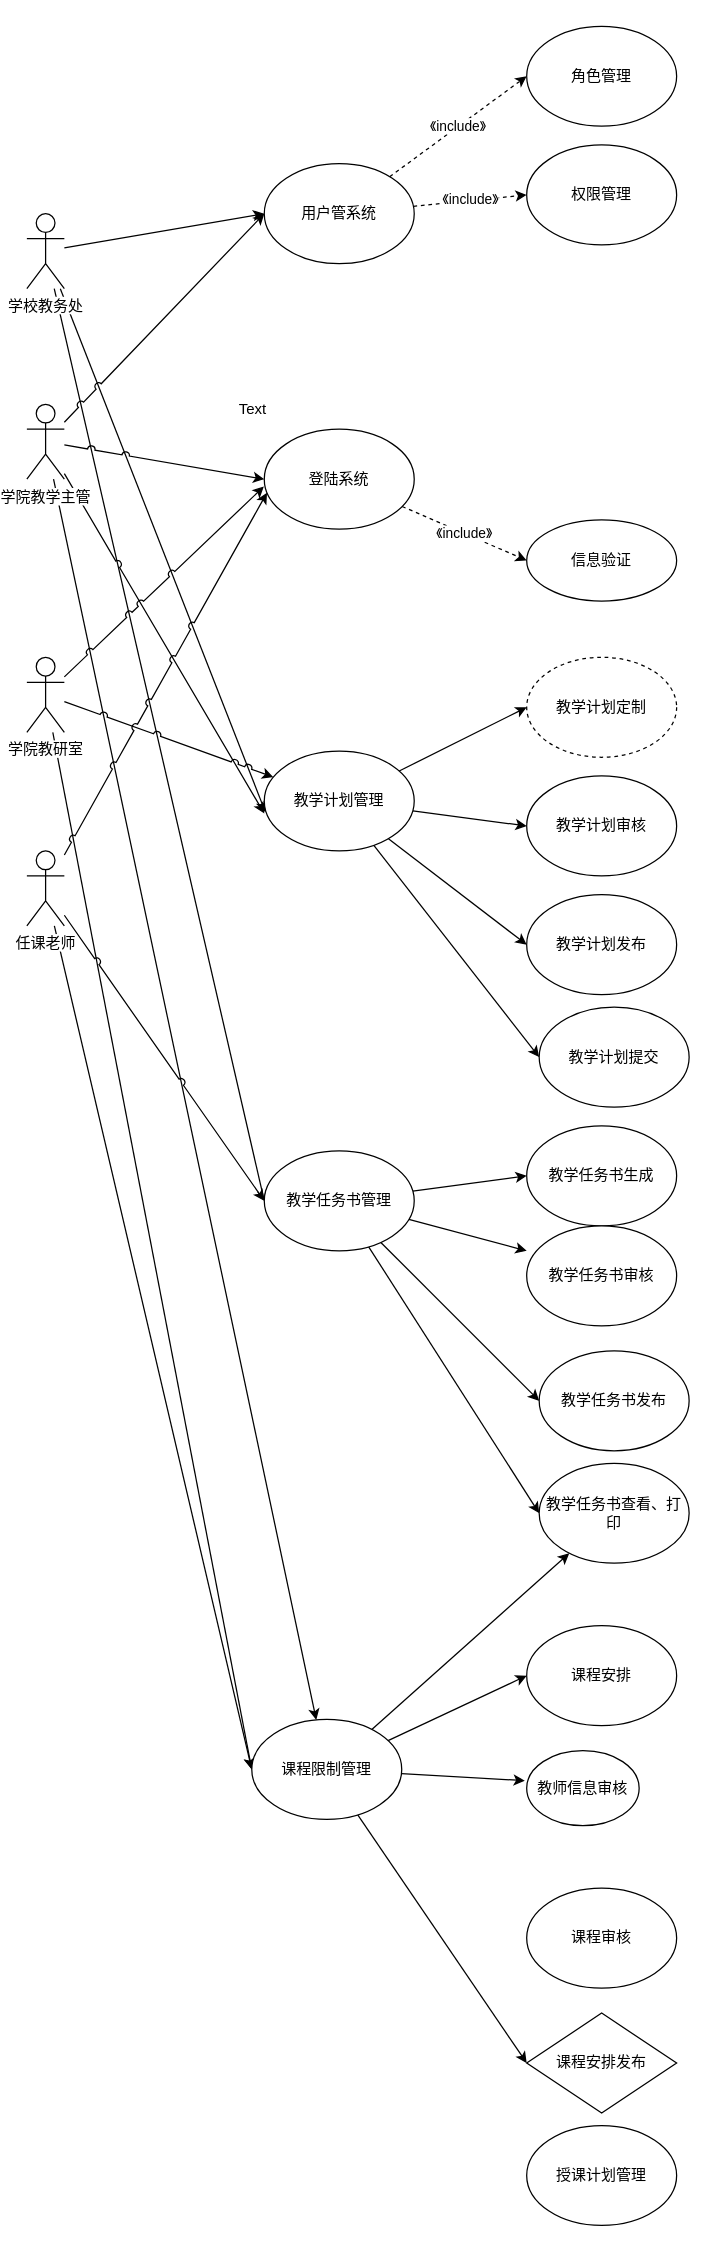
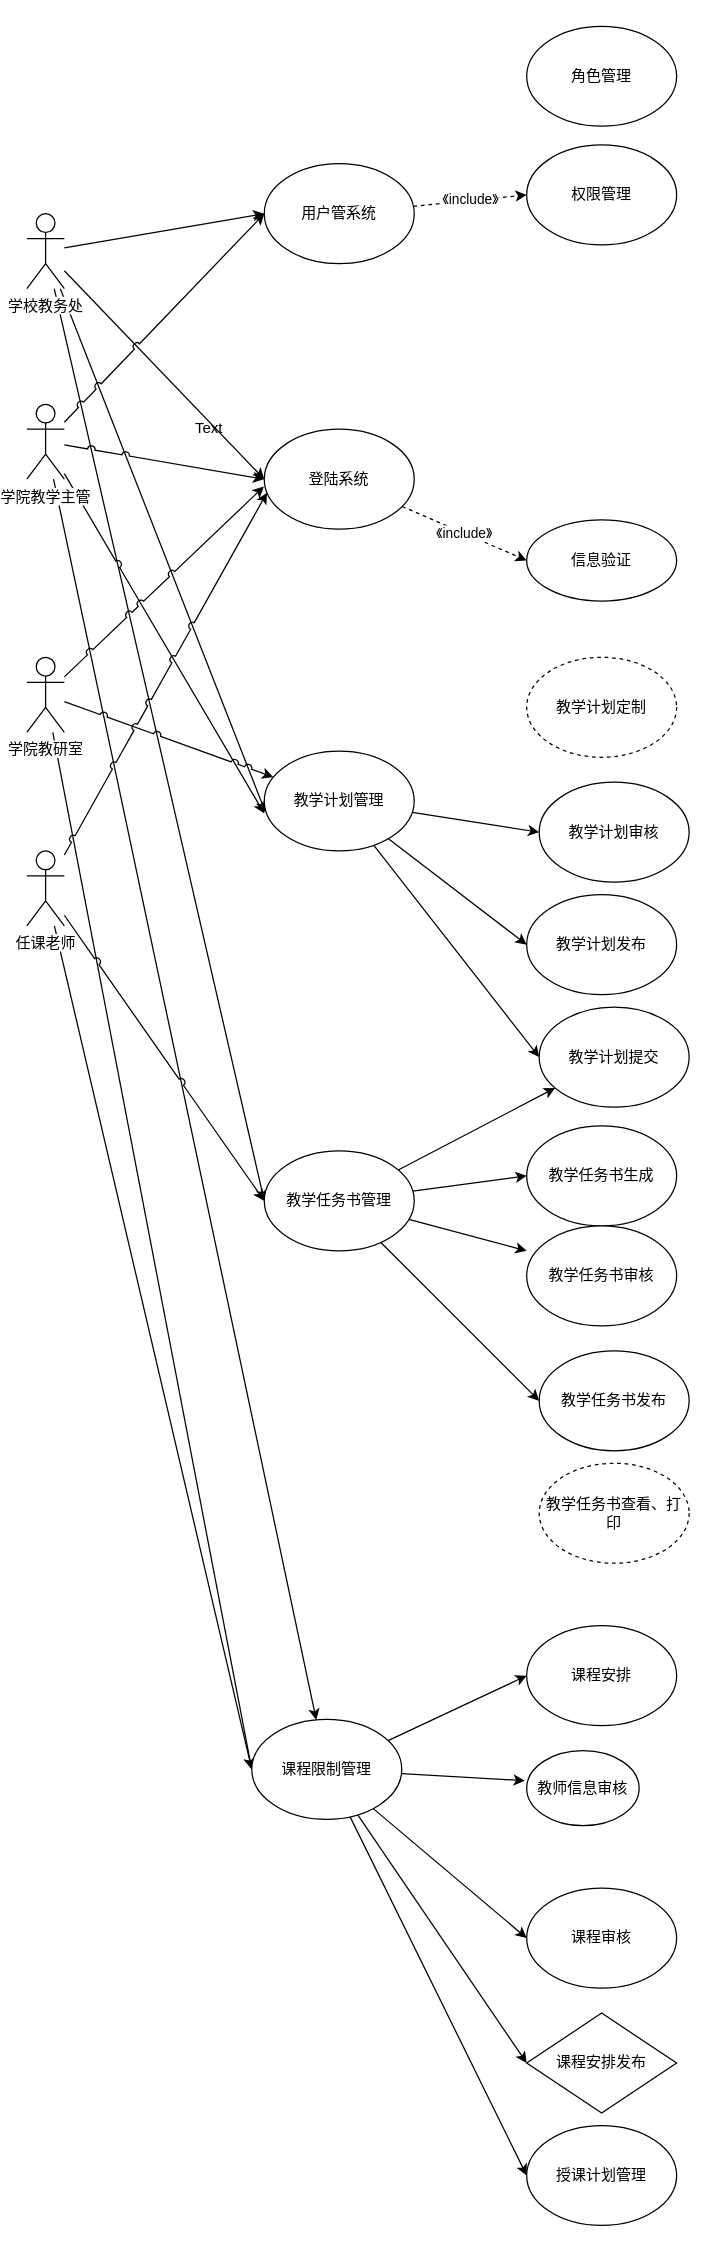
- <mxCell id="22" value="《include》" style="edgeStyle=none;rounded=0;jumpStyle=arc;orthogonalLoop=1;jettySize=auto;html=1;entryX=0;entryY=0.5;entryDx=0;entryDy=0;endArrow=classic;endFill=1;dashed=1;" edge="1" parent="1" source="24" target="37"><mxGeometry relative="1" as="geometry" /></mxCell>
+ <mxCell id="2" style="edgeStyle=none;rounded=0;jumpStyle=arc;orthogonalLoop=1;jettySize=auto;html=1;entryX=0;entryY=0.5;entryDx=0;entryDy=0;endArrow=classic;endFill=1;" edge="1" parent="1" source="6" target="21"><mxGeometry relative="1" as="geometry" /></mxCell>
- <mxCell id="57" value="Text" style="text;html=1;resizable=0;points=[];autosize=1;align=left;verticalAlign=top;spacingTop=-4;" vertex="1" parent="1"><mxGeometry x="188" y="317" width="40" height="20" as="geometry" /></mxCell>
+ <mxCell id="57" value="Text" style="text;html=1;resizable=0;points=[];autosize=1;align=left;verticalAlign=top;spacingTop=-4;" vertex="1" parent="1"><mxGeometry x="153" y="332" width="40" height="20" as="geometry" /></mxCell>
- <mxCell id="25" style="edgeStyle=none;rounded=0;jumpStyle=arc;orthogonalLoop=1;jettySize=auto;html=1;entryX=0;entryY=0.5;entryDx=0;entryDy=0;endArrow=classic;endFill=1;" edge="1" parent="1" source="29" target="39"><mxGeometry relative="1" as="geometry" /></mxCell>
- <mxCell id="40" value="教学计划审核" style="ellipse;whiteSpace=wrap;html=1;" vertex="1" parent="1"><mxGeometry x="420" y="620" width="120" height="80" as="geometry" /></mxCell>
+ <mxCell id="40" value="教学计划审核" style="ellipse;whiteSpace=wrap;html=1;" vertex="1" parent="1"><mxGeometry x="430" y="625" width="120" height="80" as="geometry" /></mxCell>
- <mxCell id="5" style="edgeStyle=none;rounded=0;jumpStyle=arc;orthogonalLoop=1;jettySize=auto;html=1;entryX=0;entryY=0.5;entryDx=0;entryDy=0;endArrow=open;endFill=1;" edge="1" parent="1" source="6" target="47"><mxGeometry relative="1" as="geometry" /></mxCell>
+ <mxCell id="5" style="edgeStyle=none;rounded=0;jumpStyle=arc;orthogonalLoop=1;jettySize=auto;html=1;entryX=0;entryY=0.5;entryDx=0;entryDy=0;endArrow=classic;endFill=1;" edge="1" parent="1" source="6" target="47"><mxGeometry relative="1" as="geometry" /></mxCell>
- <mxCell id="46" style="edgeStyle=none;rounded=0;jumpStyle=arc;orthogonalLoop=1;jettySize=auto;html=1;entryX=0;entryY=0.5;entryDx=0;entryDy=0;endArrow=classic;endFill=1;" edge="1" parent="1" source="47" target="51"><mxGeometry relative="1" as="geometry" /></mxCell>
+ <mxCell id="46" style="edgeStyle=none;rounded=0;jumpStyle=arc;orthogonalLoop=1;jettySize=auto;html=1;endArrow=classic;endFill=1;" edge="1" parent="1" source="47" target="42"><mxGeometry relative="1" as="geometry" /></mxCell>
- <mxCell id="51" value="教学任务书查看、打印" style="ellipse;whiteSpace=wrap;html=1;" vertex="1" parent="1"><mxGeometry x="430" y="1170" width="120" height="80" as="geometry" /></mxCell>
+ <mxCell id="51" value="教学任务书查看、打印" style="ellipse;whiteSpace=wrap;html=1;dashed=1;" vertex="1" parent="1"><mxGeometry x="430" y="1170" width="120" height="80" as="geometry" /></mxCell>
- <mxCell id="34" style="edgeStyle=none;rounded=0;jumpStyle=arc;orthogonalLoop=1;jettySize=auto;html=1;endArrow=classic;endFill=1;" edge="1" parent="1" source="35" target="51"><mxGeometry relative="1" as="geometry" /></mxCell>
+ <mxCell id="34" style="edgeStyle=none;rounded=0;jumpStyle=arc;orthogonalLoop=1;jettySize=auto;html=1;entryX=0;entryY=0.5;entryDx=0;entryDy=0;endArrow=classic;endFill=1;" edge="1" parent="1" source="35" target="56"><mxGeometry relative="1" as="geometry" /></mxCell>
+ <mxCell id="32" style="edgeStyle=none;rounded=0;jumpStyle=arc;orthogonalLoop=1;jettySize=auto;html=1;entryX=0;entryY=0.5;entryDx=0;entryDy=0;endArrow=classic;endFill=1;" edge="1" parent="1" source="35" target="54"><mxGeometry relative="1" as="geometry" /></mxCell>
